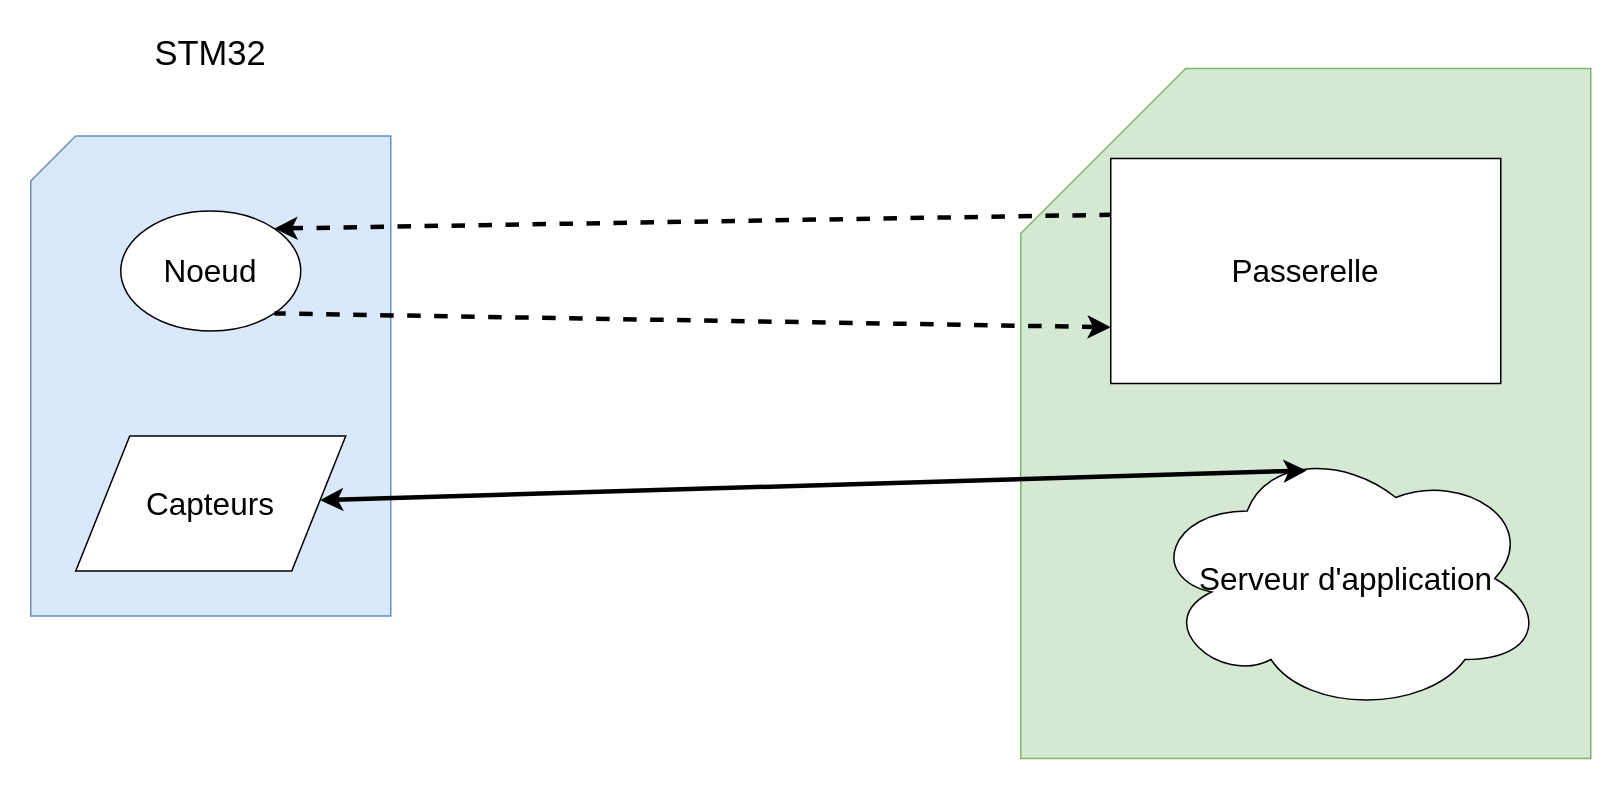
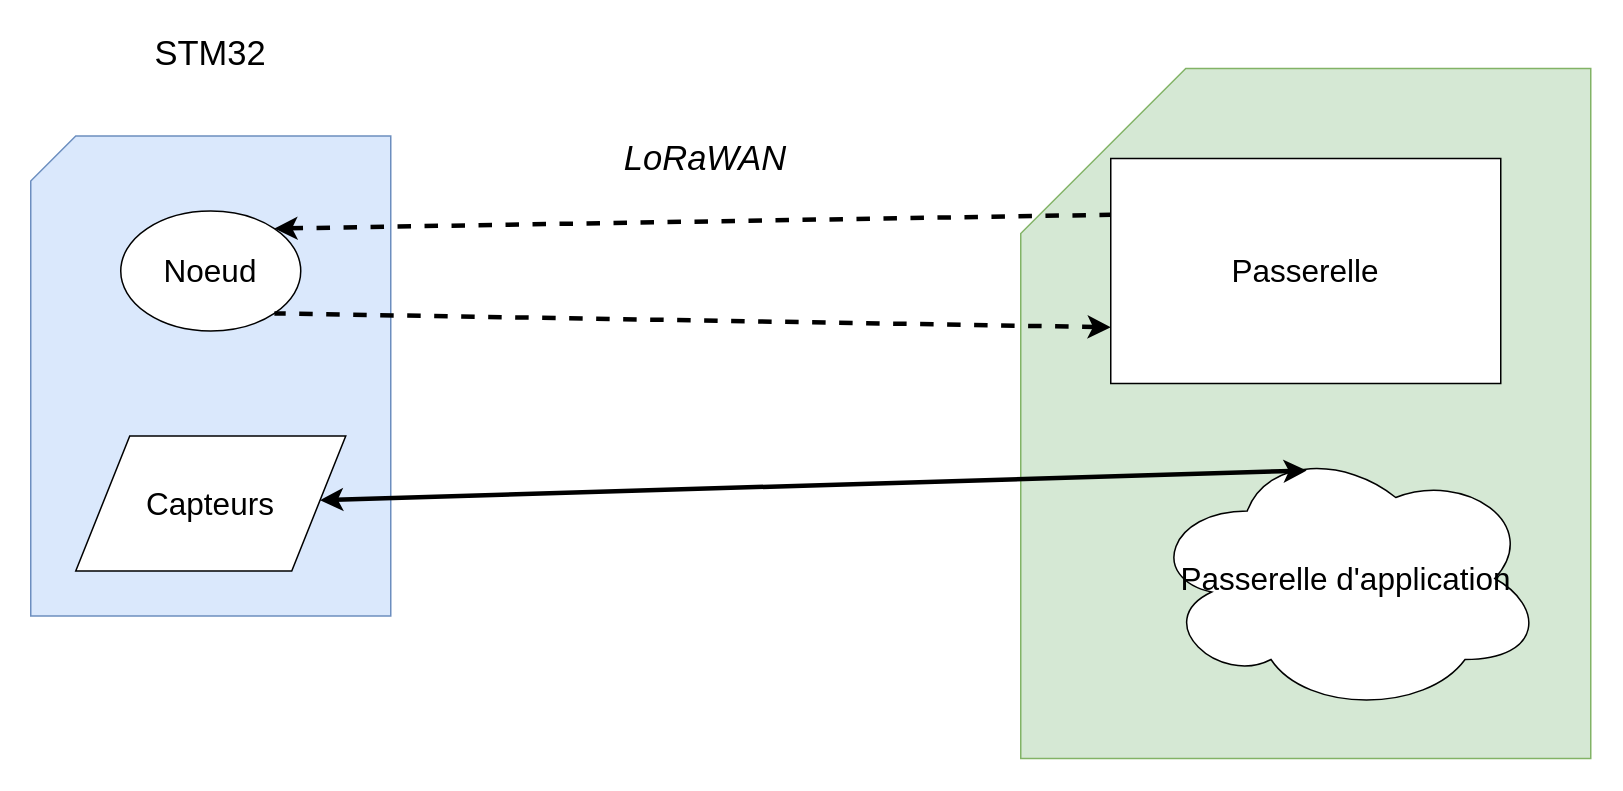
+ <mxCell id="12" value="&lt;i&gt;&lt;font style=&quot;font-size: 23px&quot;&gt;LoRaWAN&lt;/font&gt;&lt;/i&gt;" style="text;html=1;strokeColor=none;fillColor=none;align=center;verticalAlign=middle;whiteSpace=wrap;rounded=0;" vertex="1" parent="1"><mxGeometry x="420" y="82.5" width="100" height="45" as="geometry" /></mxCell>
- <mxCell id="4" value="&lt;font style=&quot;font-size: 21px&quot;&gt;Serveur d'application&lt;/font&gt;" style="ellipse;shape=cloud;whiteSpace=wrap;html=1;" vertex="1" parent="1"><mxGeometry x="765" y="295" width="264" height="180" as="geometry" /></mxCell>
+ <mxCell id="4" value="&lt;font style=&quot;font-size: 21px&quot;&gt;Passerelle d'application&lt;/font&gt;" style="ellipse;shape=cloud;whiteSpace=wrap;html=1;" vertex="1" parent="1"><mxGeometry x="765" y="295" width="264" height="180" as="geometry" /></mxCell>
